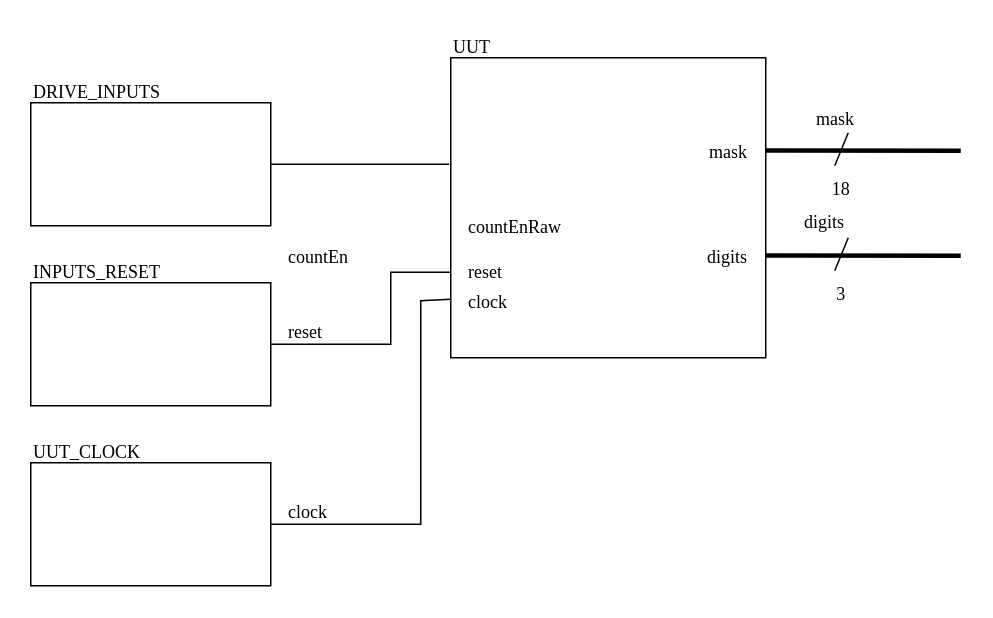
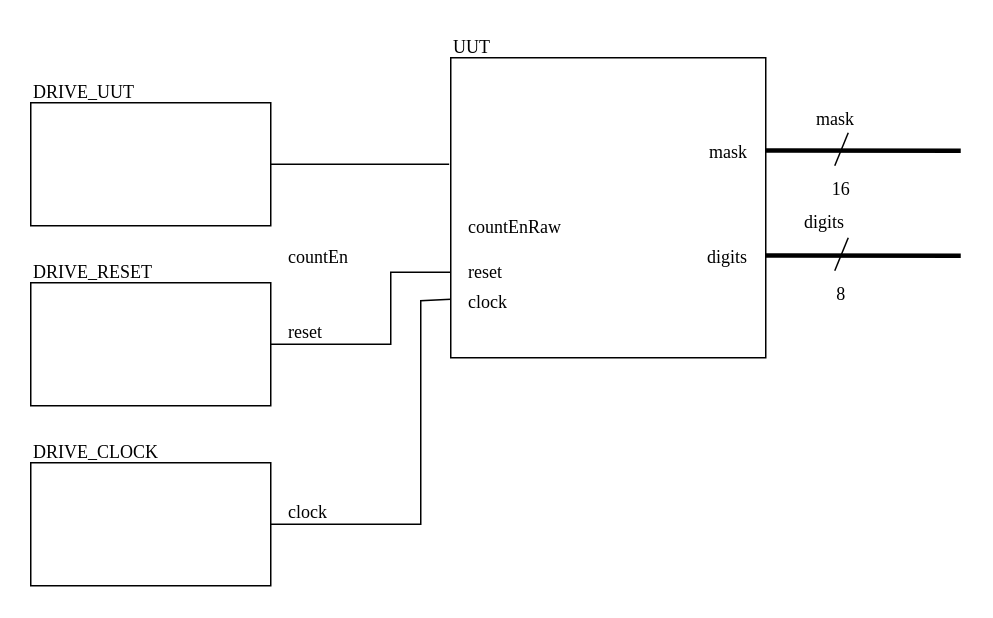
- <mxCell id="7" value="DRIVE_INPUTS" style="text;html=1;align=left;verticalAlign=bottom;whiteSpace=wrap;rounded=0;fontFamily=Lucida Console;fontStyle=0" parent="1" vertex="1"><mxGeometry x="20" y="50" width="160" height="20" as="geometry" /></mxCell>
+ <mxCell id="7" value="DRIVE_UUT" style="text;html=1;align=left;verticalAlign=bottom;whiteSpace=wrap;rounded=0;fontFamily=Lucida Console;fontStyle=0" parent="1" vertex="1"><mxGeometry x="20" y="50" width="160" height="20" as="geometry" /></mxCell>
- <mxCell id="22" value="18" style="text;html=1;align=center;verticalAlign=bottom;whiteSpace=wrap;rounded=0;fontFamily=Lucida Console;fontStyle=0" parent="1" vertex="1"><mxGeometry x="530" y="115" width="61" height="20" as="geometry" /></mxCell>
+ <mxCell id="22" value="16" style="text;html=1;align=center;verticalAlign=bottom;whiteSpace=wrap;rounded=0;fontFamily=Lucida Console;fontStyle=0" parent="1" vertex="1"><mxGeometry x="530" y="115" width="61" height="20" as="geometry" /></mxCell>
- <mxCell id="3" value="INPUTS_RESET" style="text;html=1;align=left;verticalAlign=bottom;whiteSpace=wrap;rounded=0;fontFamily=Lucida Console;fontStyle=0" parent="1" vertex="1"><mxGeometry x="20" y="170" width="160" height="20" as="geometry" /></mxCell>
+ <mxCell id="3" value="DRIVE_RESET" style="text;html=1;align=left;verticalAlign=bottom;whiteSpace=wrap;rounded=0;fontFamily=Lucida Console;fontStyle=0" parent="1" vertex="1"><mxGeometry x="20" y="170" width="160" height="20" as="geometry" /></mxCell>
- <mxCell id="24" value="3" style="text;html=1;align=center;verticalAlign=bottom;whiteSpace=wrap;rounded=0;fontFamily=Lucida Console;fontStyle=0" parent="1" vertex="1"><mxGeometry x="530" y="185" width="61" height="20" as="geometry" /></mxCell>
+ <mxCell id="24" value="8" style="text;html=1;align=center;verticalAlign=bottom;whiteSpace=wrap;rounded=0;fontFamily=Lucida Console;fontStyle=0" parent="1" vertex="1"><mxGeometry x="530" y="185" width="61" height="20" as="geometry" /></mxCell>
- <mxCell id="5" value="UUT_CLOCK" style="text;html=1;align=left;verticalAlign=bottom;whiteSpace=wrap;rounded=0;fontFamily=Lucida Console;fontStyle=0" parent="1" vertex="1"><mxGeometry x="20" y="290" width="160" height="20" as="geometry" /></mxCell>
+ <mxCell id="5" value="DRIVE_CLOCK" style="text;html=1;align=left;verticalAlign=bottom;whiteSpace=wrap;rounded=0;fontFamily=Lucida Console;fontStyle=0" parent="1" vertex="1"><mxGeometry x="20" y="290" width="160" height="20" as="geometry" /></mxCell>
